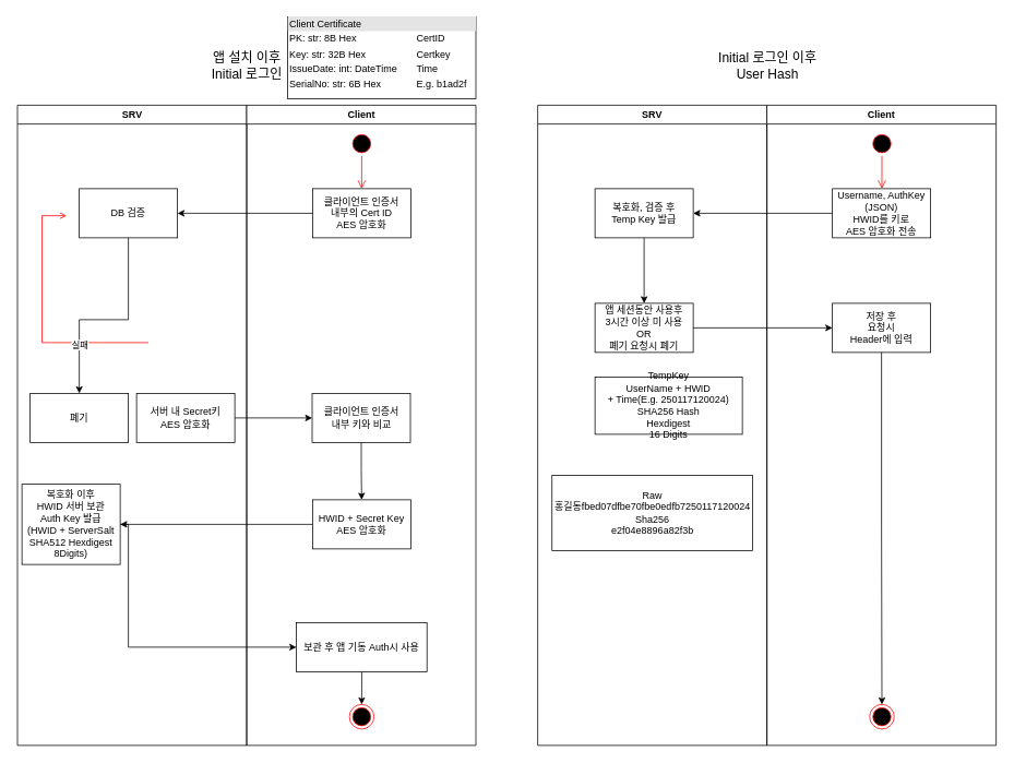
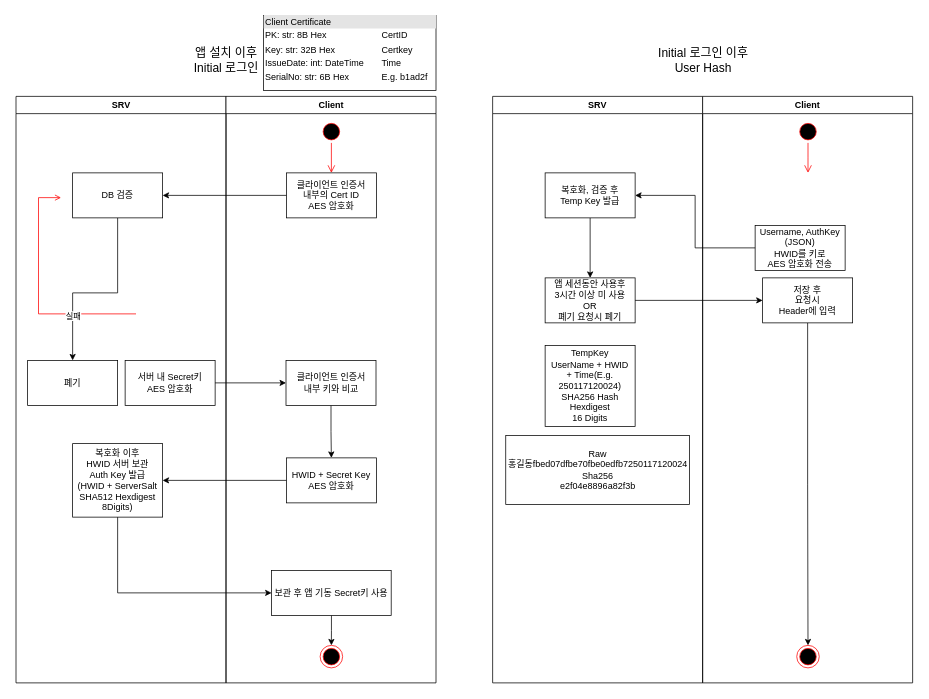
- <mxCell id="36" value="Username, AuthKey&lt;div&gt;(JSON)&lt;br&gt;&lt;div&gt;HWID를 키로&lt;/div&gt;&lt;div&gt;AES 암호화 전송&lt;/div&gt;&lt;/div&gt;" style="rounded=0;whiteSpace=wrap;html=1;" vertex="1" parent="31"><mxGeometry x="80" y="102" width="120" height="60" as="geometry" /></mxCell>
+ <mxCell id="36" value="Username, AuthKey&lt;div&gt;(JSON)&lt;br&gt;&lt;div&gt;HWID를 키로&lt;/div&gt;&lt;div&gt;AES 암호화 전송&lt;/div&gt;&lt;/div&gt;" style="rounded=0;whiteSpace=wrap;html=1;" vertex="1" parent="31"><mxGeometry x="70" y="172" width="120" height="60" as="geometry" /></mxCell>
- <mxCell id="29" value="TempKey&lt;div&gt;UserName + HWID&lt;/div&gt;&lt;div&gt;+ Time(E.g. 250117120024)&lt;/div&gt;&lt;div&gt;SHA256 Hash&lt;/div&gt;&lt;div&gt;Hexdigest&lt;/div&gt;&lt;div&gt;16 Digits&lt;/div&gt;" style="rounded=0;whiteSpace=wrap;html=1;" vertex="1" parent="25"><mxGeometry x="70" y="332" width="180" height="70" as="geometry" /></mxCell>
+ <mxCell id="29" value="TempKey&lt;div&gt;UserName + HWID&lt;/div&gt;&lt;div&gt;+ Time(E.g. 250117120024)&lt;/div&gt;&lt;div&gt;SHA256 Hash&lt;/div&gt;&lt;div&gt;Hexdigest&lt;/div&gt;&lt;div&gt;16 Digits&lt;/div&gt;" style="rounded=0;whiteSpace=wrap;html=1;" vertex="1" parent="25"><mxGeometry x="70" y="332" width="120" height="108" as="geometry" /></mxCell>
- <mxCell id="9" value="복호화 이후&lt;div&gt;HWID 서버 보관&lt;/div&gt;&lt;div&gt;Auth Key 발급&lt;/div&gt;&lt;div&gt;(HWID + ServerSalt&lt;/div&gt;&lt;div&gt;SHA512 Hexdigest&lt;/div&gt;&lt;div&gt;8Digits)&lt;/div&gt;" style="rounded=0;whiteSpace=wrap;html=1;" vertex="1" parent="2"><mxGeometry x="5.5" y="463" width="120" height="98" as="geometry" /></mxCell>
+ <mxCell id="9" value="복호화 이후&lt;div&gt;HWID 서버 보관&lt;/div&gt;&lt;div&gt;Auth Key 발급&lt;/div&gt;&lt;div&gt;(HWID + ServerSalt&lt;/div&gt;&lt;div&gt;SHA512 Hexdigest&lt;/div&gt;&lt;div&gt;8Digits)&lt;/div&gt;" style="rounded=0;whiteSpace=wrap;html=1;" vertex="1" parent="2"><mxGeometry x="75.5" y="463" width="120" height="98" as="geometry" /></mxCell>
- <mxCell id="18" value="보관 후 앱 기동 Auth시 사용" style="rounded=0;whiteSpace=wrap;html=1;" vertex="1" parent="10"><mxGeometry x="60.75" y="632" width="159.5" height="60" as="geometry" /></mxCell>
+ <mxCell id="18" value="보관 후 앱 기동 Secret키 사용" style="rounded=0;whiteSpace=wrap;html=1;" vertex="1" parent="10"><mxGeometry x="60.75" y="632" width="159.5" height="60" as="geometry" /></mxCell>
